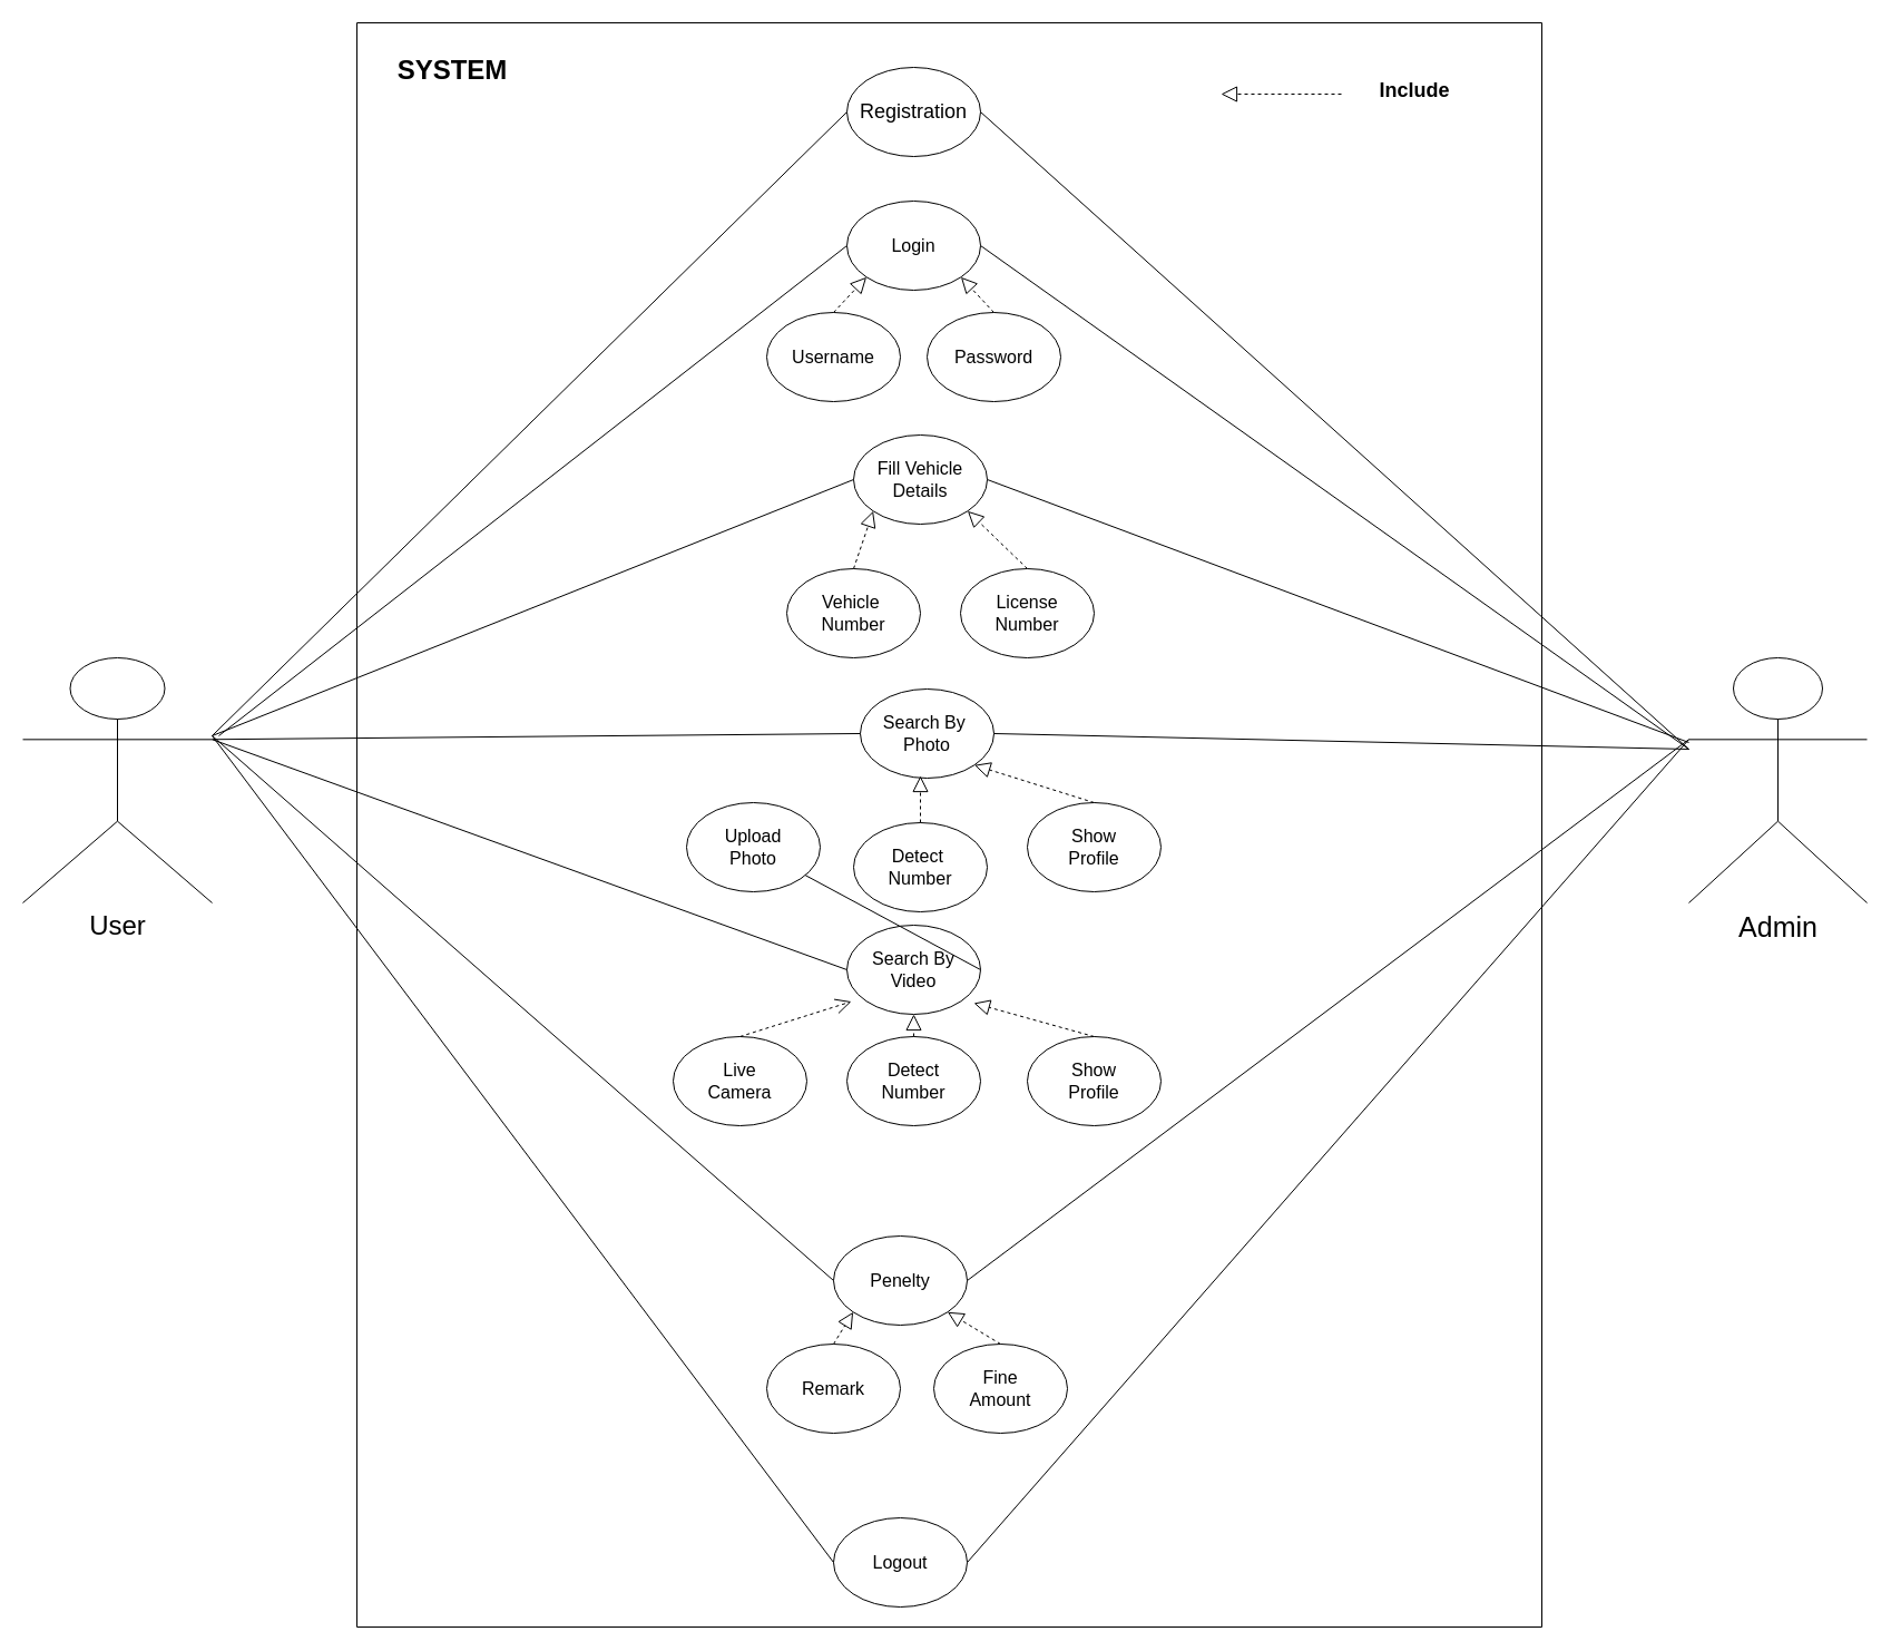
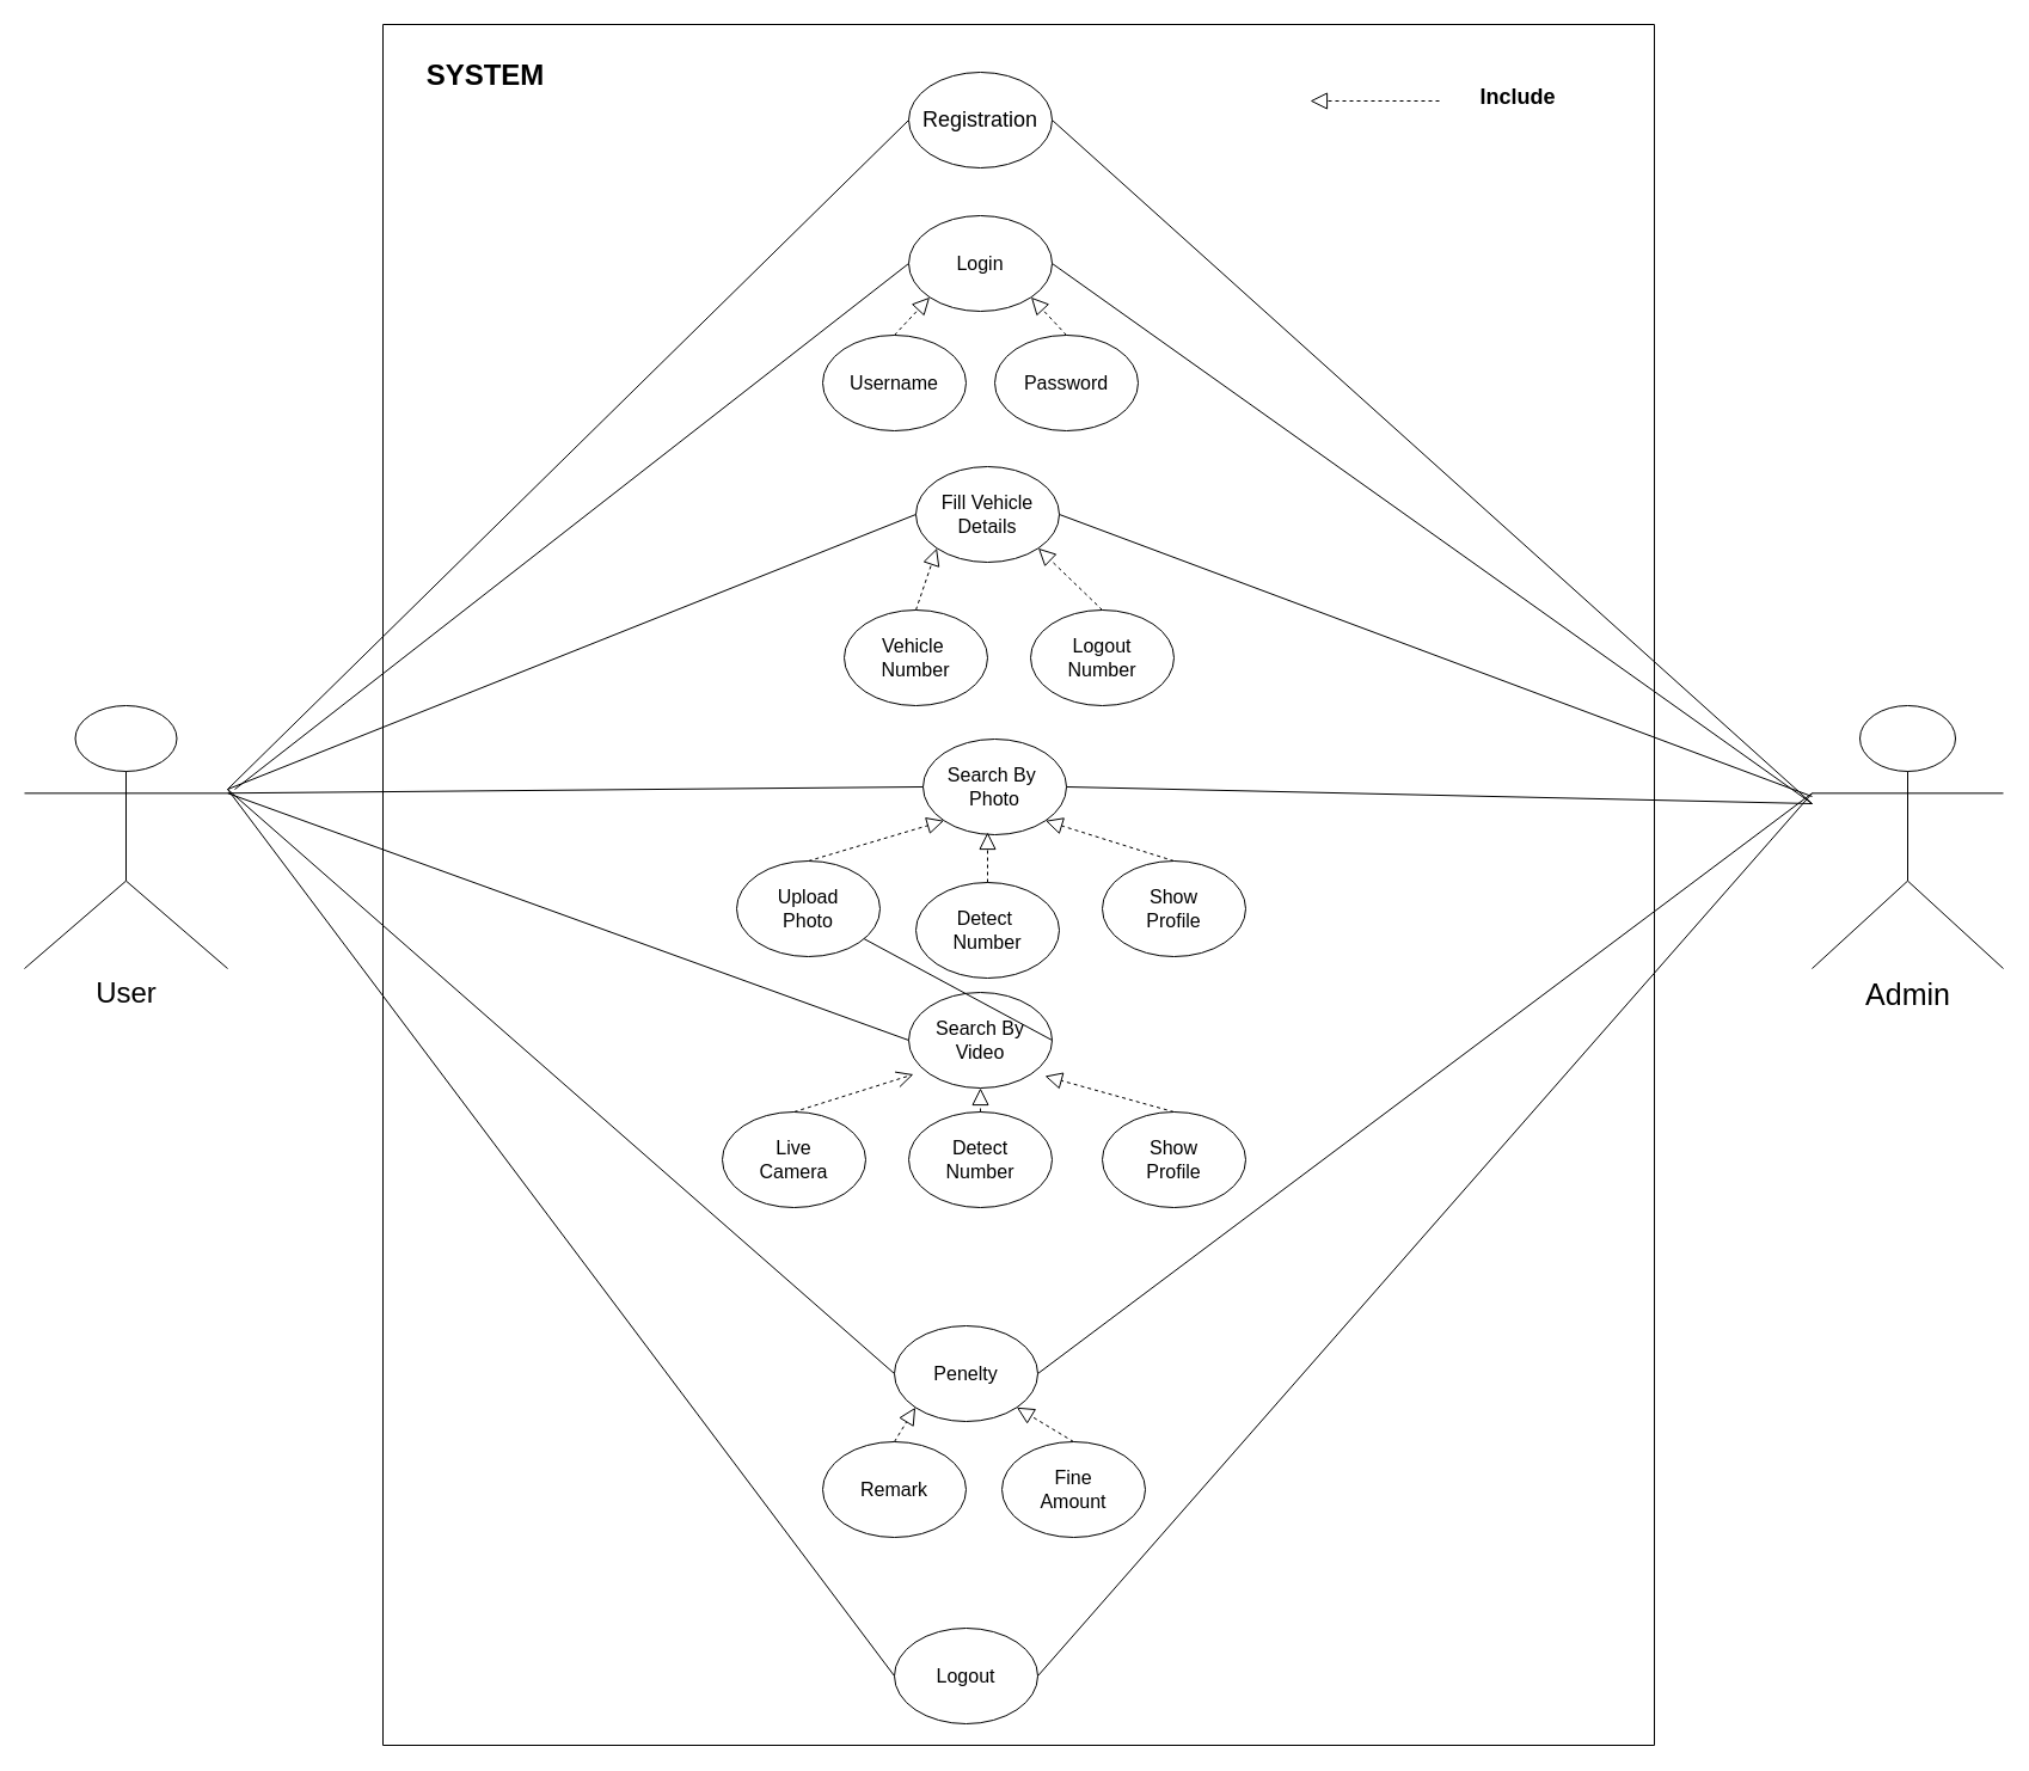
- <mxCell id="11" value="&lt;font size=&quot;3&quot;&gt;License&lt;br&gt;Number&lt;br&gt;&lt;/font&gt;" style="ellipse;whiteSpace=wrap;html=1;" vertex="1" parent="1"><mxGeometry x="862" y="510" width="120" height="80" as="geometry" /></mxCell>
+ <mxCell id="11" value="&lt;font size=&quot;3&quot;&gt;Logout&lt;br&gt;Number&lt;br&gt;&lt;/font&gt;" style="ellipse;whiteSpace=wrap;html=1;" vertex="1" parent="1"><mxGeometry x="862" y="510" width="120" height="80" as="geometry" /></mxCell>
+ <mxCell id="43" value="" style="endArrow=block;dashed=1;endFill=0;endSize=12;html=1;rounded=0;exitX=0.5;exitY=0;exitDx=0;exitDy=0;entryX=0;entryY=1;entryDx=0;entryDy=0;" edge="1" parent="1" source="9" target="6"><mxGeometry width="160" relative="1" as="geometry"><mxPoint x="538" y="468" as="sourcePoint" /><mxPoint x="698" y="468" as="targetPoint" /></mxGeometry></mxCell>
